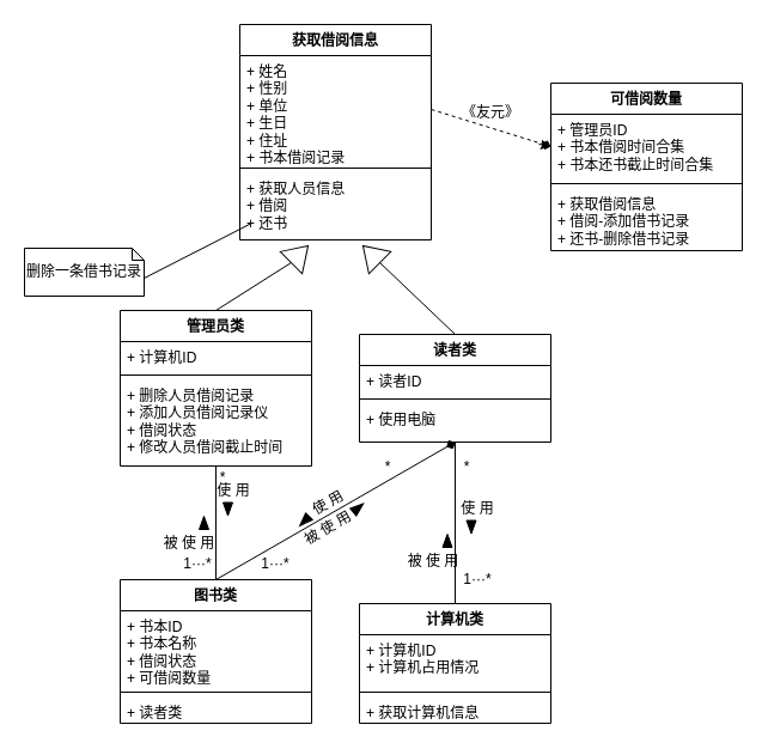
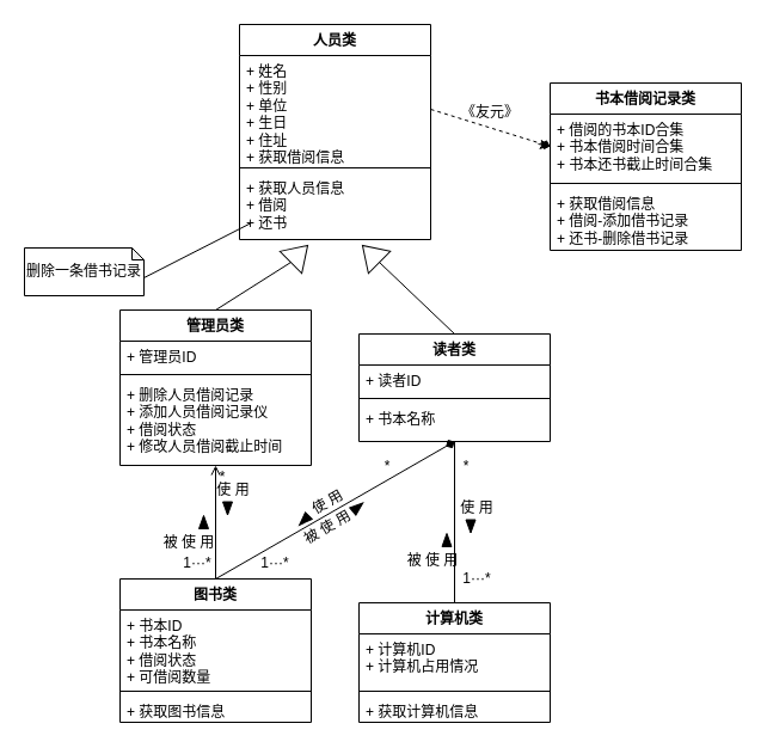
- <mxCell id="2" value="获取借阅信息" style="swimlane;fontStyle=1;align=center;verticalAlign=top;childLayout=stackLayout;horizontal=1;startSize=26;horizontalStack=0;resizeParent=1;resizeParentMax=0;resizeLast=0;collapsible=1;marginBottom=0;whiteSpace=wrap;html=1;" vertex="1" parent="1"><mxGeometry x="200" y="20" width="160" height="180" as="geometry" /></mxCell>
+ <mxCell id="2" value="人员类" style="swimlane;fontStyle=1;align=center;verticalAlign=top;childLayout=stackLayout;horizontal=1;startSize=26;horizontalStack=0;resizeParent=1;resizeParentMax=0;resizeLast=0;collapsible=1;marginBottom=0;whiteSpace=wrap;html=1;" vertex="1" parent="1"><mxGeometry x="200" y="20" width="160" height="180" as="geometry" /></mxCell>
- <mxCell id="30" value="可借阅数量" style="swimlane;fontStyle=1;align=center;verticalAlign=top;childLayout=stackLayout;horizontal=1;startSize=26;horizontalStack=0;resizeParent=1;resizeParentMax=0;resizeLast=0;collapsible=1;marginBottom=0;whiteSpace=wrap;html=1;" vertex="1" parent="1"><mxGeometry x="460" y="69" width="160" height="140" as="geometry"><mxRectangle x="440" y="90" width="120" height="30" as="alternateBounds" /></mxGeometry></mxCell>
+ <mxCell id="30" value="书本借阅记录类" style="swimlane;fontStyle=1;align=center;verticalAlign=top;childLayout=stackLayout;horizontal=1;startSize=26;horizontalStack=0;resizeParent=1;resizeParentMax=0;resizeLast=0;collapsible=1;marginBottom=0;whiteSpace=wrap;html=1;" vertex="1" parent="1"><mxGeometry x="460" y="69" width="160" height="140" as="geometry"><mxRectangle x="440" y="90" width="120" height="30" as="alternateBounds" /></mxGeometry></mxCell>
- <mxCell id="3" value="+ 姓名&lt;br&gt;+ 性别&lt;br&gt;+ 单位&lt;br&gt;+ 生日&lt;br&gt;+ 住址&lt;br&gt;+ 书本借阅记录" style="text;strokeColor=none;fillColor=none;align=left;verticalAlign=top;spacingLeft=4;spacingRight=4;overflow=hidden;rotatable=0;points=[[0,0.5],[1,0.5]];portConstraint=eastwest;whiteSpace=wrap;html=1;" vertex="1" parent="2"><mxGeometry y="26" width="160" height="90" as="geometry" /></mxCell>
+ <mxCell id="3" value="+ 姓名&lt;br&gt;+ 性别&lt;br&gt;+ 单位&lt;br&gt;+ 生日&lt;br&gt;+ 住址&lt;br&gt;+ 获取借阅信息" style="text;strokeColor=none;fillColor=none;align=left;verticalAlign=top;spacingLeft=4;spacingRight=4;overflow=hidden;rotatable=0;points=[[0,0.5],[1,0.5]];portConstraint=eastwest;whiteSpace=wrap;html=1;" vertex="1" parent="2"><mxGeometry y="26" width="160" height="90" as="geometry" /></mxCell>
- <mxCell id="31" value="+ 管理员ID&lt;br&gt;+ 书本借阅时间合集&lt;br&gt;+ 书本还书截止时间合集" style="text;strokeColor=none;fillColor=none;align=left;verticalAlign=top;spacingLeft=4;spacingRight=4;overflow=hidden;rotatable=0;points=[[0,0.5],[1,0.5]];portConstraint=eastwest;whiteSpace=wrap;html=1;" vertex="1" parent="30"><mxGeometry y="26" width="160" height="54" as="geometry" /></mxCell>
+ <mxCell id="31" value="+ 借阅的书本ID合集&lt;br&gt;+ 书本借阅时间合集&lt;br&gt;+ 书本还书截止时间合集" style="text;strokeColor=none;fillColor=none;align=left;verticalAlign=top;spacingLeft=4;spacingRight=4;overflow=hidden;rotatable=0;points=[[0,0.5],[1,0.5]];portConstraint=eastwest;whiteSpace=wrap;html=1;" vertex="1" parent="30"><mxGeometry y="26" width="160" height="54" as="geometry" /></mxCell>
- <mxCell id="7" value="+ 计算机ID" style="text;strokeColor=none;fillColor=none;align=left;verticalAlign=top;spacingLeft=4;spacingRight=4;overflow=hidden;rotatable=0;points=[[0,0.5],[1,0.5]];portConstraint=eastwest;whiteSpace=wrap;html=1;" vertex="1" parent="6"><mxGeometry y="26" width="160" height="24" as="geometry" /></mxCell>
+ <mxCell id="7" value="+ 管理员ID" style="text;strokeColor=none;fillColor=none;align=left;verticalAlign=top;spacingLeft=4;spacingRight=4;overflow=hidden;rotatable=0;points=[[0,0.5],[1,0.5]];portConstraint=eastwest;whiteSpace=wrap;html=1;" vertex="1" parent="6"><mxGeometry y="26" width="160" height="24" as="geometry" /></mxCell>
- <mxCell id="13" value="+ 使用电脑" style="text;strokeColor=none;fillColor=none;align=left;verticalAlign=top;spacingLeft=4;spacingRight=4;overflow=hidden;rotatable=0;points=[[0,0.5],[1,0.5]];portConstraint=eastwest;whiteSpace=wrap;html=1;" vertex="1" parent="10"><mxGeometry y="58" width="160" height="32" as="geometry" /></mxCell>
+ <mxCell id="13" value="+ 书本名称" style="text;strokeColor=none;fillColor=none;align=left;verticalAlign=top;spacingLeft=4;spacingRight=4;overflow=hidden;rotatable=0;points=[[0,0.5],[1,0.5]];portConstraint=eastwest;whiteSpace=wrap;html=1;" vertex="1" parent="10"><mxGeometry y="58" width="160" height="32" as="geometry" /></mxCell>
- <mxCell id="26" value="" style="endArrow=none;html=1;rounded=0;exitX=0.5;exitY=0;exitDx=0;exitDy=0;entryX=0.5;entryY=1;entryDx=0;entryDy=0;entryPerimeter=0;" edge="1" parent="1" source="18" target="9"><mxGeometry width="50" height="50" relative="1" as="geometry"><mxPoint x="340" y="439" as="sourcePoint" /><mxPoint x="170" y="399" as="targetPoint" /></mxGeometry></mxCell>
+ <mxCell id="26" value="" style="endArrow=open;html=1;rounded=0;exitX=0.5;exitY=0;exitDx=0;exitDy=0;entryX=0.5;entryY=1;entryDx=0;entryDy=0;entryPerimeter=0;" edge="1" parent="1" source="18" target="9"><mxGeometry width="50" height="50" relative="1" as="geometry"><mxPoint x="340" y="439" as="sourcePoint" /><mxPoint x="170" y="399" as="targetPoint" /></mxGeometry></mxCell>
- <mxCell id="21" value="+ &lt;font style=&quot;font-size: 12px;&quot;&gt;读者类&lt;/font&gt;" style="text;strokeColor=none;fillColor=none;align=left;verticalAlign=top;spacingLeft=4;spacingRight=4;overflow=hidden;rotatable=0;points=[[0,0.5],[1,0.5]];portConstraint=eastwest;whiteSpace=wrap;html=1;" vertex="1" parent="18"><mxGeometry y="98" width="160" height="22" as="geometry" /></mxCell>
+ <mxCell id="21" value="+ &lt;font style=&quot;font-size: 12px;&quot;&gt;获取图书信息&lt;/font&gt;" style="text;strokeColor=none;fillColor=none;align=left;verticalAlign=top;spacingLeft=4;spacingRight=4;overflow=hidden;rotatable=0;points=[[0,0.5],[1,0.5]];portConstraint=eastwest;whiteSpace=wrap;html=1;" vertex="1" parent="18"><mxGeometry y="98" width="160" height="22" as="geometry" /></mxCell>
